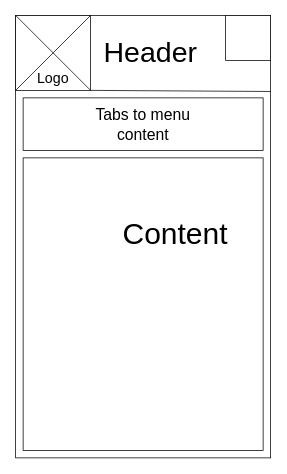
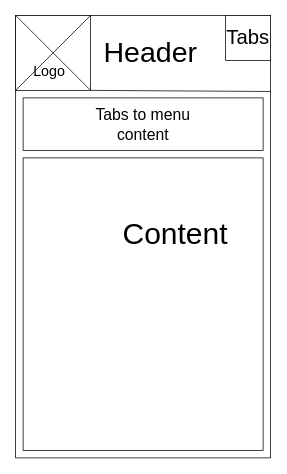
+ <mxCell id="4" value="&lt;font style=&quot;font-size: 27px&quot;&gt;Tabs&lt;/font&gt;" style="text;html=1;strokeColor=none;fillColor=none;align=center;verticalAlign=middle;whiteSpace=wrap;rounded=0;" parent="1" vertex="1"><mxGeometry x="310" y="40" width="40" height="20" as="geometry" /></mxCell>
- <mxCell id="8" value="&lt;font style=&quot;font-size: 19px&quot;&gt;Logo&lt;/font&gt;" style="text;html=1;strokeColor=none;fillColor=none;align=center;verticalAlign=middle;whiteSpace=wrap;rounded=0;" parent="1" vertex="1"><mxGeometry x="45" y="90" width="50" height="30" as="geometry" /></mxCell>
+ <mxCell id="8" value="&lt;font style=&quot;font-size: 19px&quot;&gt;Logo&lt;/font&gt;" style="text;html=1;strokeColor=none;fillColor=none;align=center;verticalAlign=middle;whiteSpace=wrap;rounded=0;" parent="1" vertex="1"><mxGeometry x="40" y="80" width="50" height="30" as="geometry" /></mxCell>
